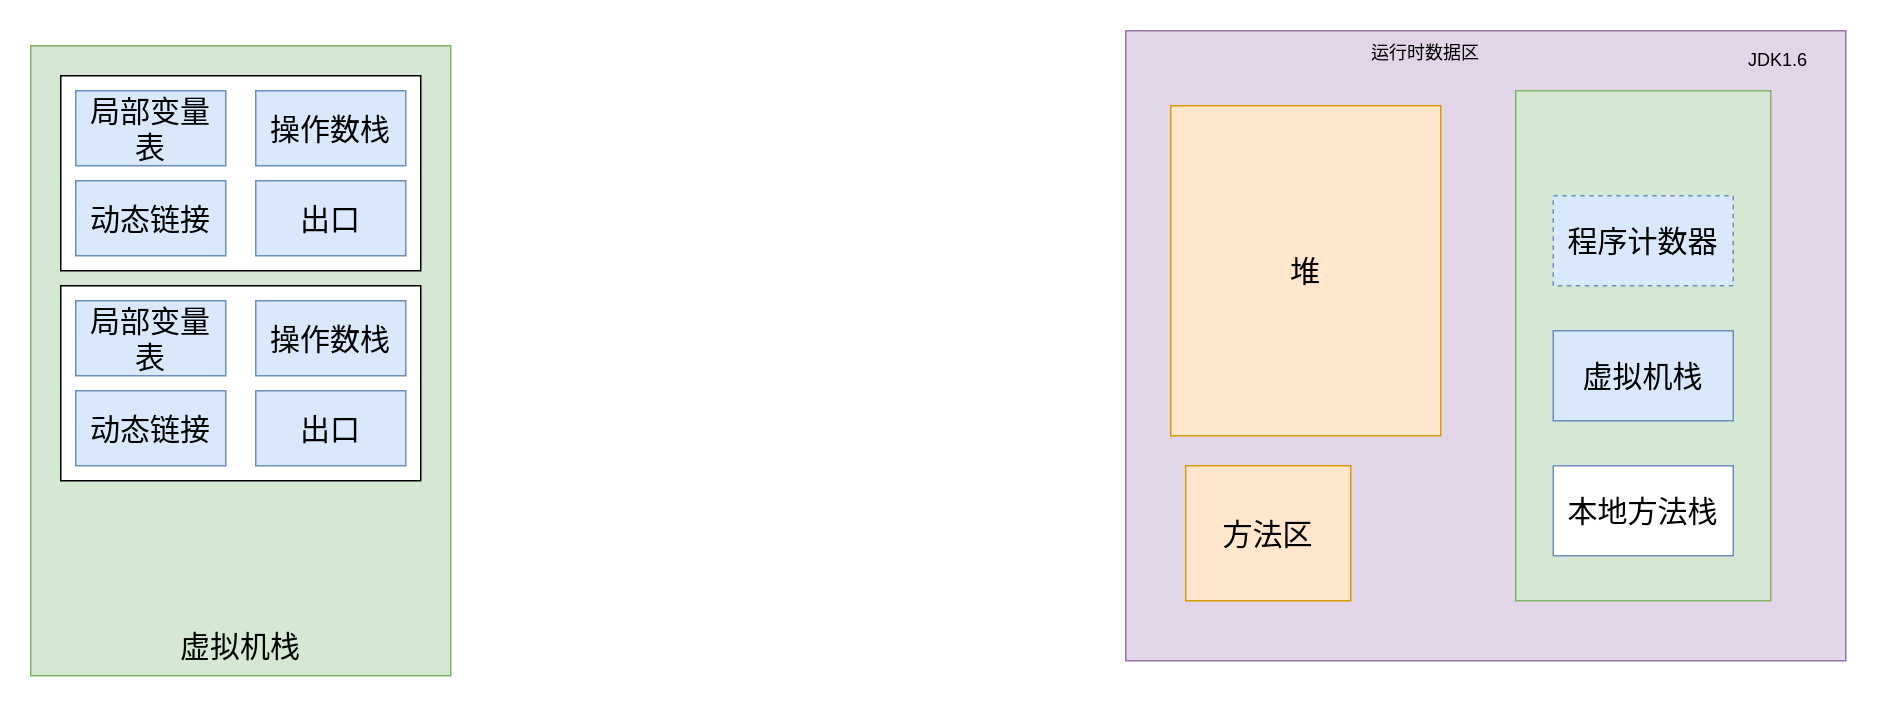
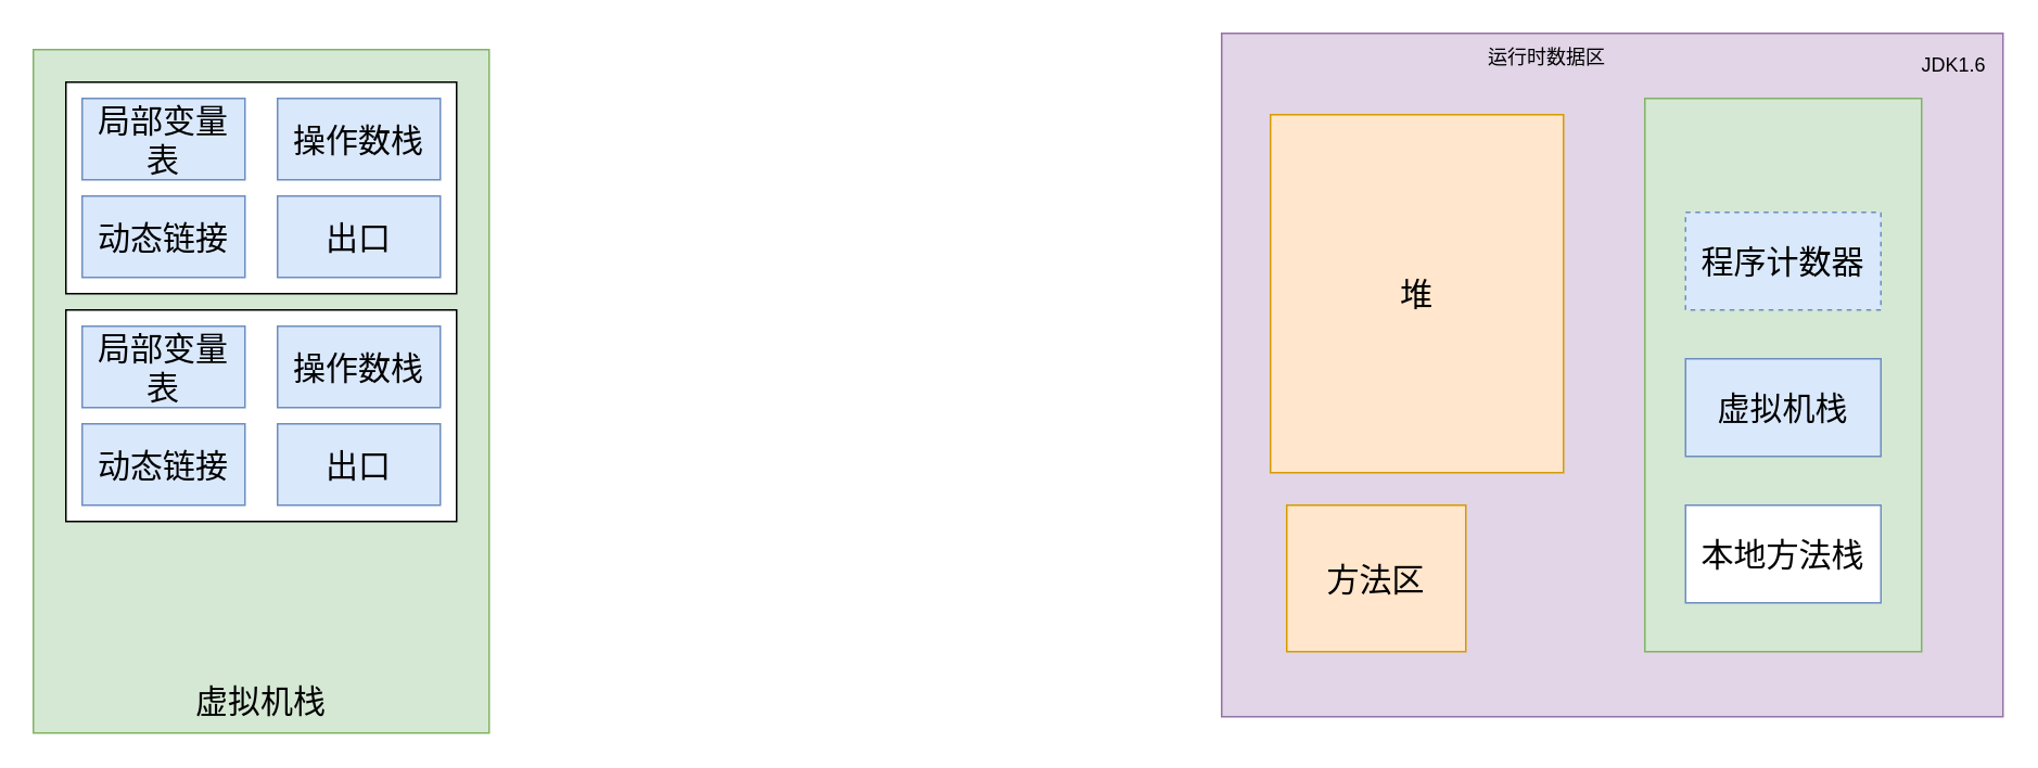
- <mxCell id="9" value="JDK1.6" style="text;html=1;strokeColor=none;fillColor=none;align=center;verticalAlign=middle;whiteSpace=wrap;rounded=0;" vertex="1" parent="1"><mxGeometry x="1165" y="30" width="40" height="20" as="geometry" /></mxCell>
+ <mxCell id="9" value="JDK1.6" style="text;html=1;strokeColor=none;fillColor=none;align=center;verticalAlign=middle;whiteSpace=wrap;rounded=0;" vertex="1" parent="1"><mxGeometry x="1180" y="30" width="40" height="20" as="geometry" /></mxCell>
